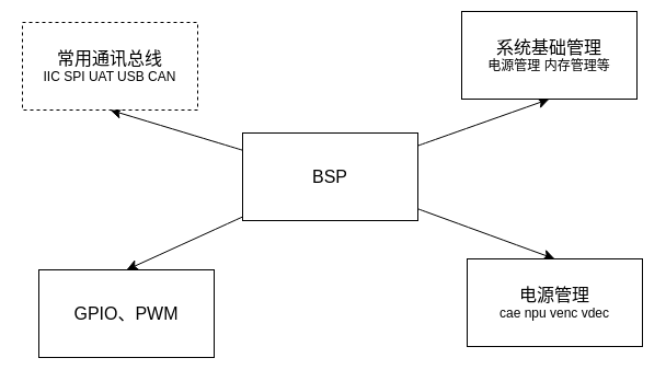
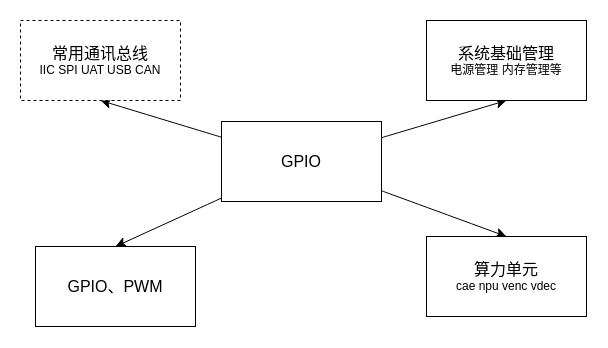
- <mxCell id="8" value="&lt;div&gt;&lt;font style=&quot;font-size: 16px;&quot;&gt;系统基础管理&lt;/font&gt;&lt;/div&gt;电源管理 内存管理等" style="rounded=0;whiteSpace=wrap;html=1;" vertex="1" parent="1"><mxGeometry x="421" y="10" width="160" height="80" as="geometry" /></mxCell>
+ <mxCell id="8" value="&lt;div&gt;&lt;font style=&quot;font-size: 16px;&quot;&gt;系统基础管理&lt;/font&gt;&lt;/div&gt;电源管理 内存管理等" style="rounded=0;whiteSpace=wrap;html=1;" vertex="1" parent="1"><mxGeometry x="426" y="20" width="160" height="80" as="geometry" /></mxCell>
- <mxCell id="6" value="&lt;font style=&quot;font-size: 16px;&quot;&gt;BSP&lt;/font&gt;" style="rounded=0;whiteSpace=wrap;html=1;" vertex="1" parent="1"><mxGeometry x="221" y="121" width="160" height="80" as="geometry" /></mxCell>
+ <mxCell id="6" value="&lt;font style=&quot;font-size: 16px;&quot;&gt;GPIO&lt;/font&gt;" style="rounded=0;whiteSpace=wrap;html=1;" vertex="1" parent="1"><mxGeometry x="221" y="121" width="160" height="80" as="geometry" /></mxCell>
- <mxCell id="9" value="&lt;div&gt;&lt;font style=&quot;font-size: 16px;&quot;&gt;电源管理&lt;/font&gt;&lt;/div&gt;cae npu venc vdec" style="rounded=0;whiteSpace=wrap;html=1;" vertex="1" parent="1"><mxGeometry x="426" y="236" width="160" height="80" as="geometry" /></mxCell>
+ <mxCell id="9" value="&lt;div&gt;&lt;font style=&quot;font-size: 16px;&quot;&gt;算力单元&lt;/font&gt;&lt;/div&gt;cae npu venc vdec" style="rounded=0;whiteSpace=wrap;html=1;" vertex="1" parent="1"><mxGeometry x="426" y="236" width="160" height="80" as="geometry" /></mxCell>
